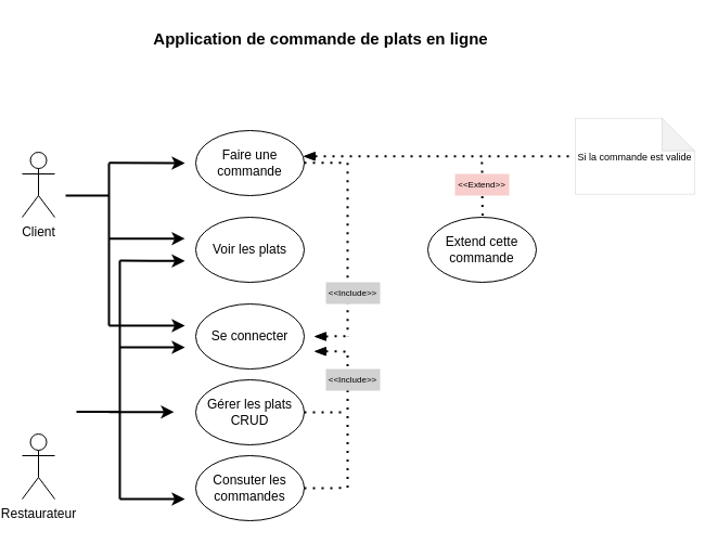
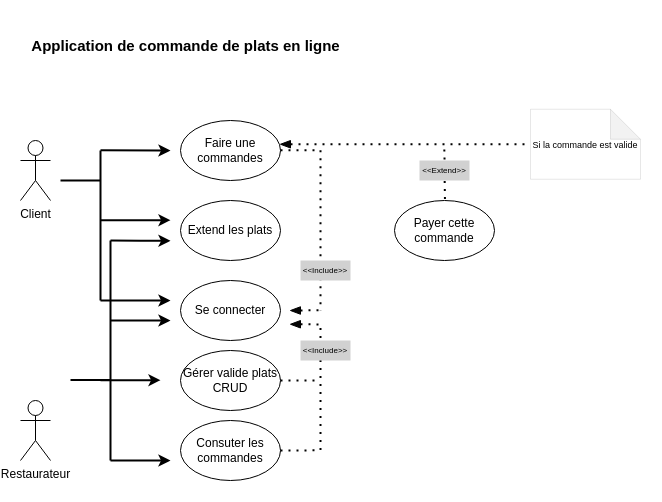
- <mxCell id="11" value="Application de commande de plats en ligne" style="text;html=1;align=center;verticalAlign=middle;resizable=0;points=[];autosize=1;strokeColor=none;fillColor=none;fontSize=15;fontStyle=1" vertex="1" parent="1"><mxGeometry x="140" width="310" height="30" as="geometry" y="20" /></mxCell>
+ <mxCell id="11" value="Application de commande de plats en ligne" style="text;html=1;align=center;verticalAlign=middle;resizable=0;points=[];autosize=1;strokeColor=none;fillColor=none;fontSize=15;fontStyle=1" vertex="1" parent="1"><mxGeometry x="30" y="30" width="310" height="30" as="geometry" /></mxCell>
- <mxCell id="6" value="Faire une commande" style="ellipse;whiteSpace=wrap;html=1;" vertex="1" parent="1"><mxGeometry x="180" y="120" width="100" height="60" as="geometry" /></mxCell>
+ <mxCell id="6" value="Faire une commandes" style="ellipse;whiteSpace=wrap;html=1;" vertex="1" parent="1"><mxGeometry x="180" y="120" width="100" height="60" as="geometry" /></mxCell>
- <mxCell id="38" value="&amp;lt;&amp;lt;Extend&amp;gt;&amp;gt;" style="rounded=0;whiteSpace=wrap;html=1;strokeColor=none;fillColor=#f8cecc;fontSize=8;" vertex="1" parent="1"><mxGeometry x="419" y="160" width="50" height="20" as="geometry" /></mxCell>
+ <mxCell id="38" value="&amp;lt;&amp;lt;Extend&amp;gt;&amp;gt;" style="rounded=0;whiteSpace=wrap;html=1;strokeColor=none;fillColor=#d1d1d1;fontSize=8;" vertex="1" parent="1"><mxGeometry x="419" y="160" width="50" height="20" as="geometry" /></mxCell>
- <mxCell id="4" value="Voir les plats" style="ellipse;whiteSpace=wrap;html=1;" vertex="1" parent="1"><mxGeometry x="180" y="200" width="100" height="60" as="geometry" /></mxCell>
+ <mxCell id="4" value="Extend les plats" style="ellipse;whiteSpace=wrap;html=1;" vertex="1" parent="1"><mxGeometry x="180" y="200" width="100" height="60" as="geometry" /></mxCell>
- <mxCell id="8" value="Extend cette commande" style="ellipse;whiteSpace=wrap;html=1;" vertex="1" parent="1"><mxGeometry x="394" y="200" width="100" height="60" as="geometry" /></mxCell>
+ <mxCell id="8" value="Payer cette commande" style="ellipse;whiteSpace=wrap;html=1;" vertex="1" parent="1"><mxGeometry x="394" y="200" width="100" height="60" as="geometry" /></mxCell>
- <mxCell id="9" value="Gérer les plats CRUD" style="ellipse;whiteSpace=wrap;html=1;" vertex="1" parent="1"><mxGeometry x="180" y="350" width="100" height="60" as="geometry" /></mxCell>
+ <mxCell id="9" value="Gérer valide plats CRUD" style="ellipse;whiteSpace=wrap;html=1;" vertex="1" parent="1"><mxGeometry x="180" y="350" width="100" height="60" as="geometry" /></mxCell>
